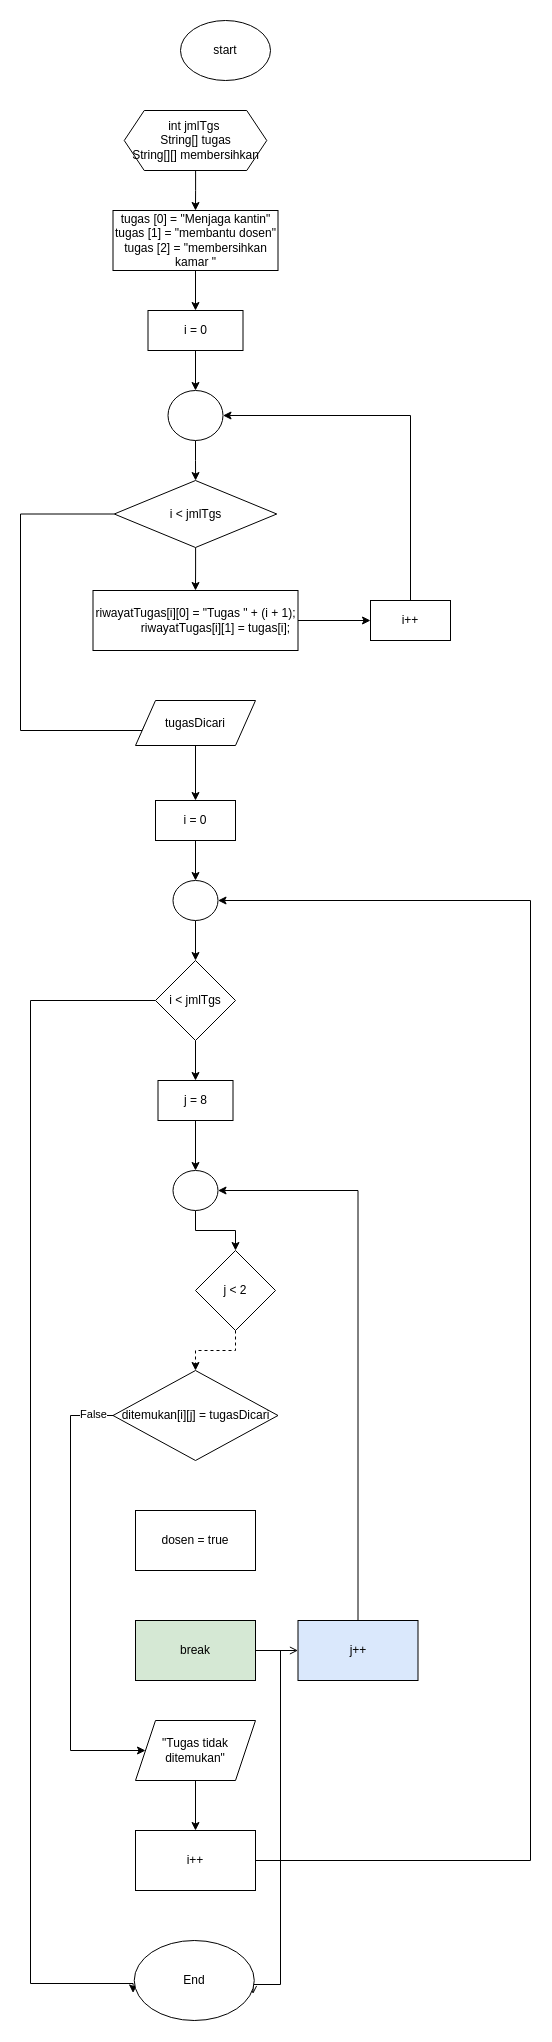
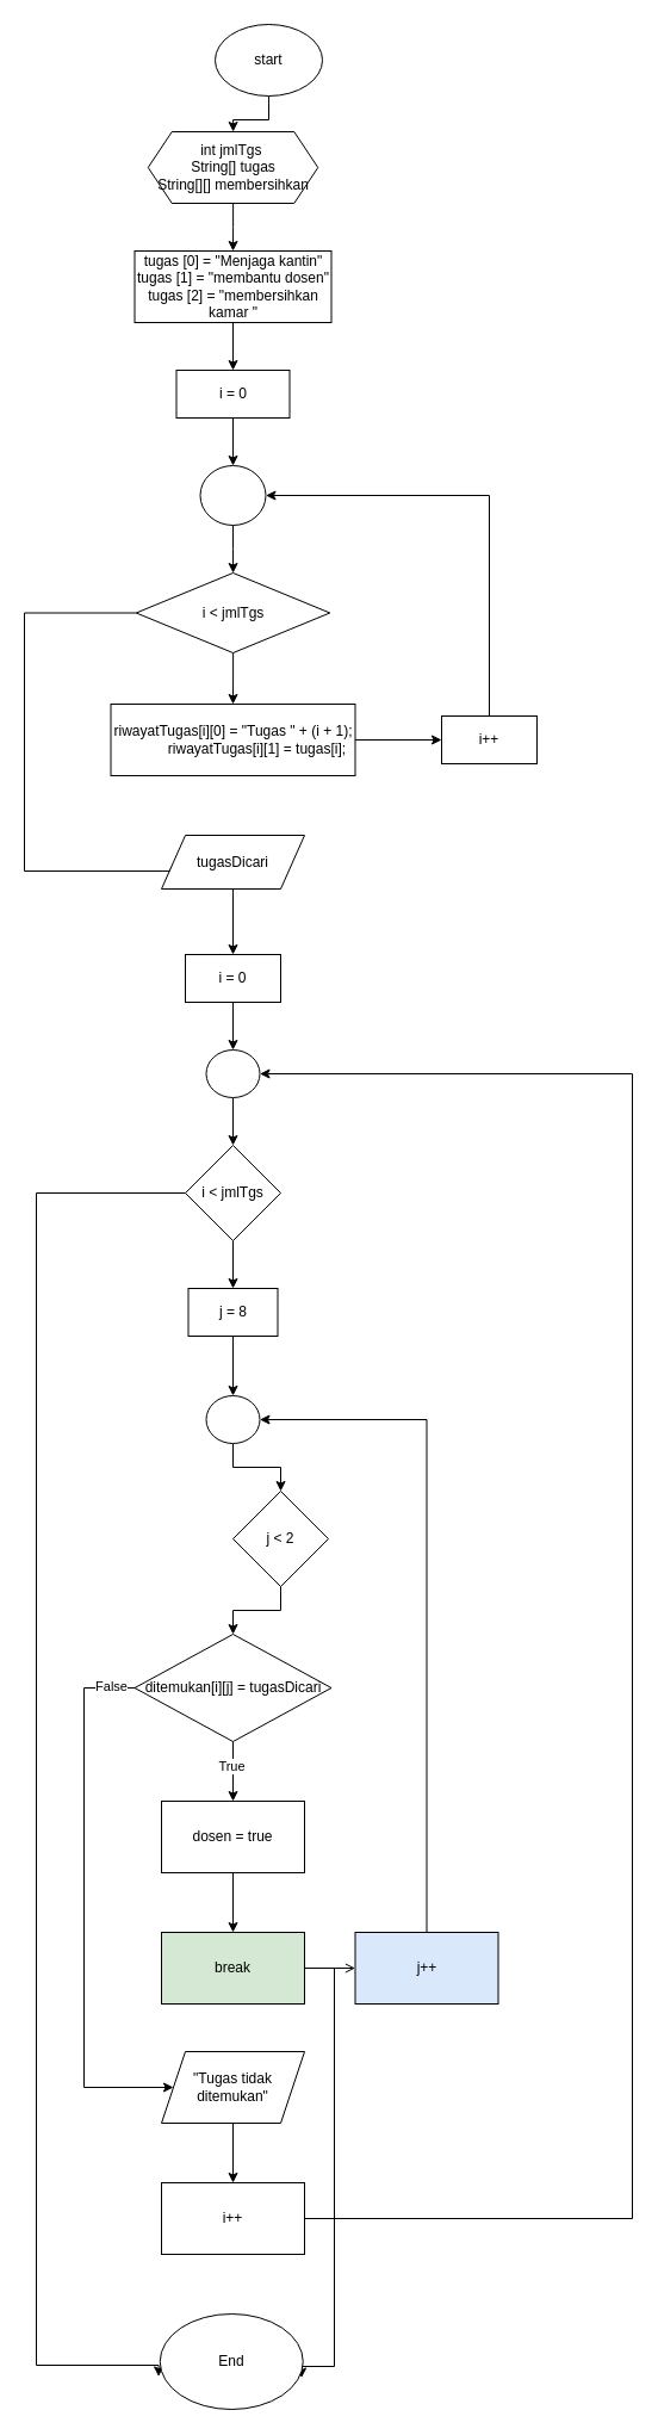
+ <mxCell id="2" value="" style="edgeStyle=orthogonalEdgeStyle;rounded=0;orthogonalLoop=1;jettySize=auto;html=1;" edge="1" parent="1" source="3" target="5"><mxGeometry relative="1" as="geometry" /></mxCell>
- <mxCell id="30" value="" style="edgeStyle=orthogonalEdgeStyle;rounded=0;orthogonalLoop=1;jettySize=auto;html=1;dashed=1;" edge="1" parent="1" source="31" target="38"><mxGeometry relative="1" as="geometry" /></mxCell>
+ <mxCell id="30" value="" style="edgeStyle=orthogonalEdgeStyle;rounded=0;orthogonalLoop=1;jettySize=auto;html=1;" edge="1" parent="1" source="31" target="38"><mxGeometry relative="1" as="geometry" /></mxCell>
+ <mxCell id="34" value="" style="edgeStyle=orthogonalEdgeStyle;rounded=0;orthogonalLoop=1;jettySize=auto;html=1;" edge="1" parent="1" source="38" target="40"><mxGeometry relative="1" as="geometry" /></mxCell>
+ <mxCell id="35" value="True" style="edgeLabel;html=1;align=center;verticalAlign=middle;resizable=0;points=[];" vertex="1" connectable="0" parent="34"><mxGeometry x="-0.2" y="-2" relative="1" as="geometry"><mxPoint as="offset" /></mxGeometry></mxCell>
+ <mxCell id="39" value="" style="edgeStyle=orthogonalEdgeStyle;rounded=0;orthogonalLoop=1;jettySize=auto;html=1;" edge="1" parent="1" source="40" target="43"><mxGeometry relative="1" as="geometry" /></mxCell>
- <mxCell id="42" style="edgeStyle=orthogonalEdgeStyle;rounded=0;orthogonalLoop=1;jettySize=auto;html=1;entryX=0.99;entryY=0.669;entryDx=0;entryDy=0;entryPerimeter=0;endArrow=open;" edge="1" parent="1" source="43" target="50"><mxGeometry relative="1" as="geometry"><Array as="points"><mxPoint x="280" y="1650" /><mxPoint x="280" y="1984" /></Array></mxGeometry></mxCell>
+ <mxCell id="42" style="edgeStyle=orthogonalEdgeStyle;rounded=0;orthogonalLoop=1;jettySize=auto;html=1;entryX=0.99;entryY=0.669;entryDx=0;entryDy=0;entryPerimeter=0;" edge="1" parent="1" source="43" target="50"><mxGeometry relative="1" as="geometry"><Array as="points"><mxPoint x="280" y="1650" /><mxPoint x="280" y="1984" /></Array></mxGeometry></mxCell>
